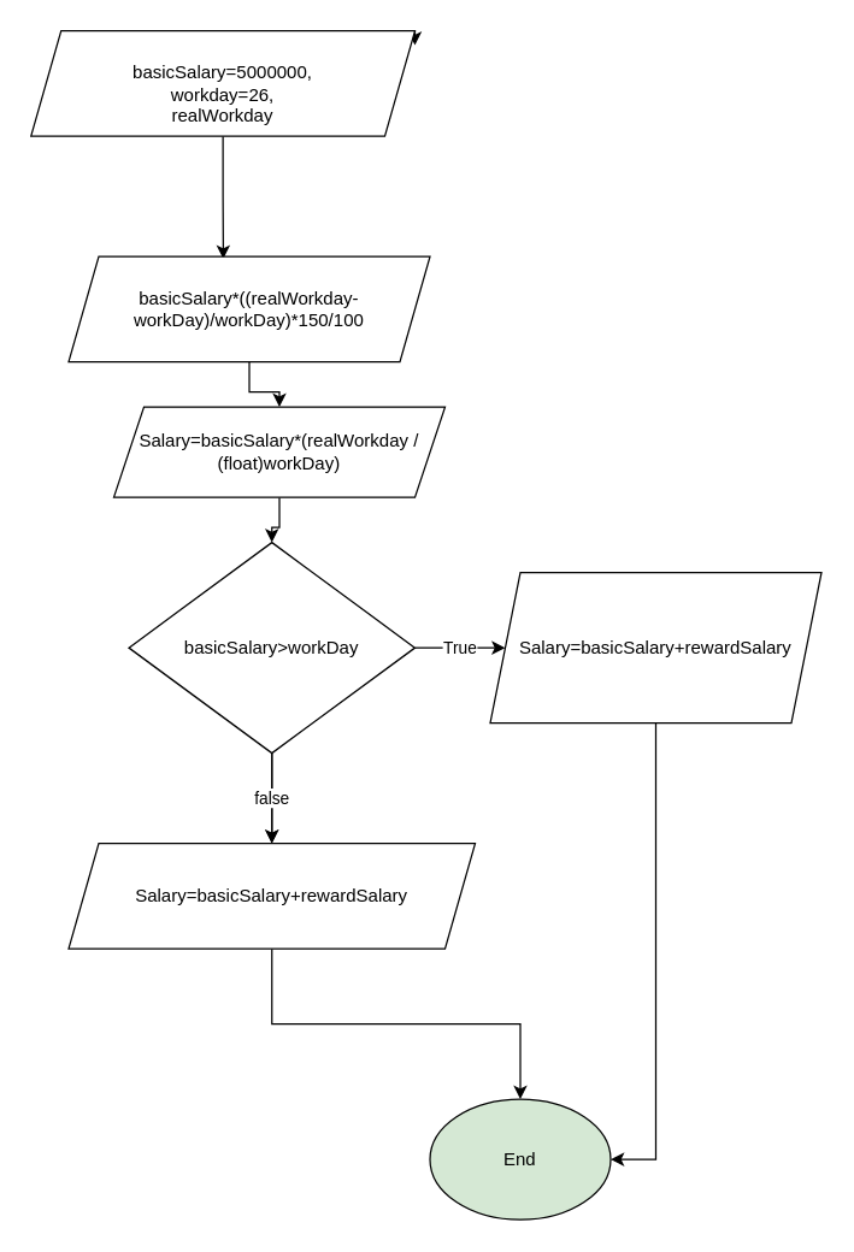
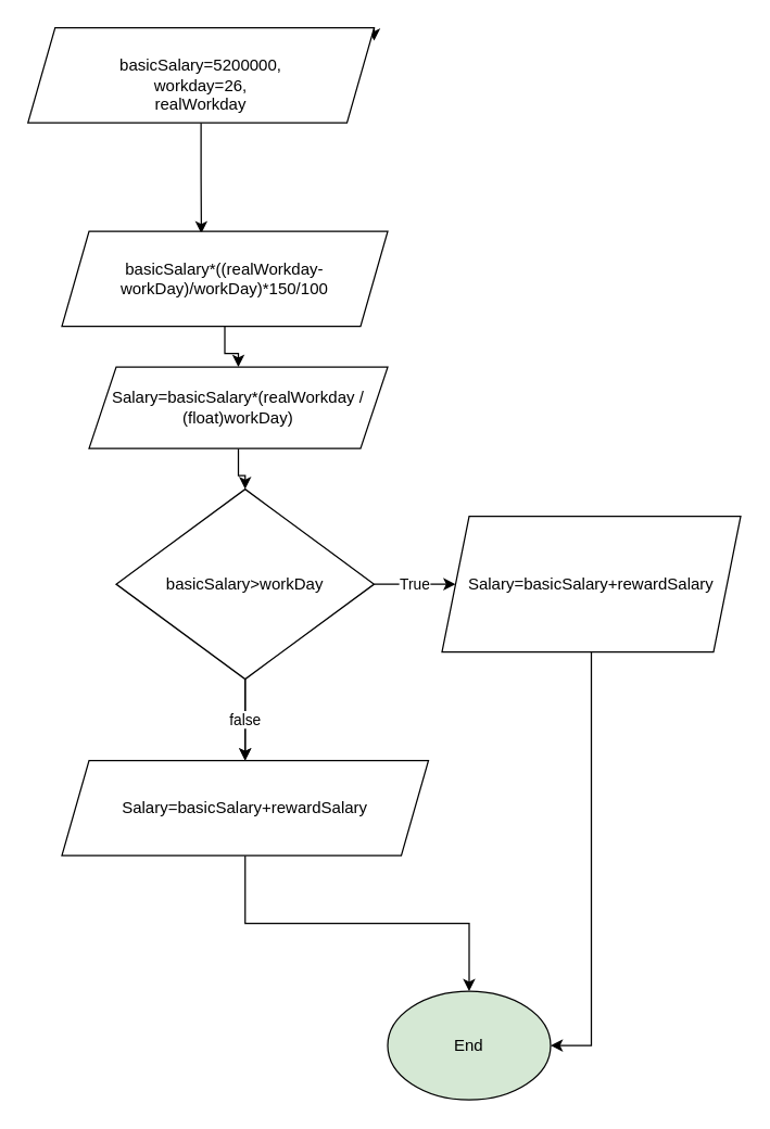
- <mxCell id="4" value="&lt;br&gt;basicSalary=5000000,&lt;br&gt;workday=26,&lt;br&gt;realWorkday" style="shape=parallelogram;perimeter=parallelogramPerimeter;whiteSpace=wrap;html=1;fixedSize=1;" vertex="1" parent="1"><mxGeometry x="20" y="20" width="255" height="70" as="geometry" /></mxCell>
+ <mxCell id="4" value="&lt;br&gt;basicSalary=5200000,&lt;br&gt;workday=26,&lt;br&gt;realWorkday" style="shape=parallelogram;perimeter=parallelogramPerimeter;whiteSpace=wrap;html=1;fixedSize=1;" vertex="1" parent="1"><mxGeometry x="20" y="20" width="255" height="70" as="geometry" /></mxCell>
- <mxCell id="14" value="Salary=basicSalary*(realWorkday / (float)workDay)" style="shape=parallelogram;perimeter=parallelogramPerimeter;whiteSpace=wrap;html=1;fixedSize=1;" vertex="1" parent="1"><mxGeometry x="75" y="270" width="220" height="60" as="geometry" /></mxCell>
+ <mxCell id="14" value="Salary=basicSalary*(realWorkday / (float)workDay)" style="shape=parallelogram;perimeter=parallelogramPerimeter;whiteSpace=wrap;html=1;fixedSize=1;" vertex="1" parent="1"><mxGeometry x="65" y="270" width="220" height="60" as="geometry" /></mxCell>
